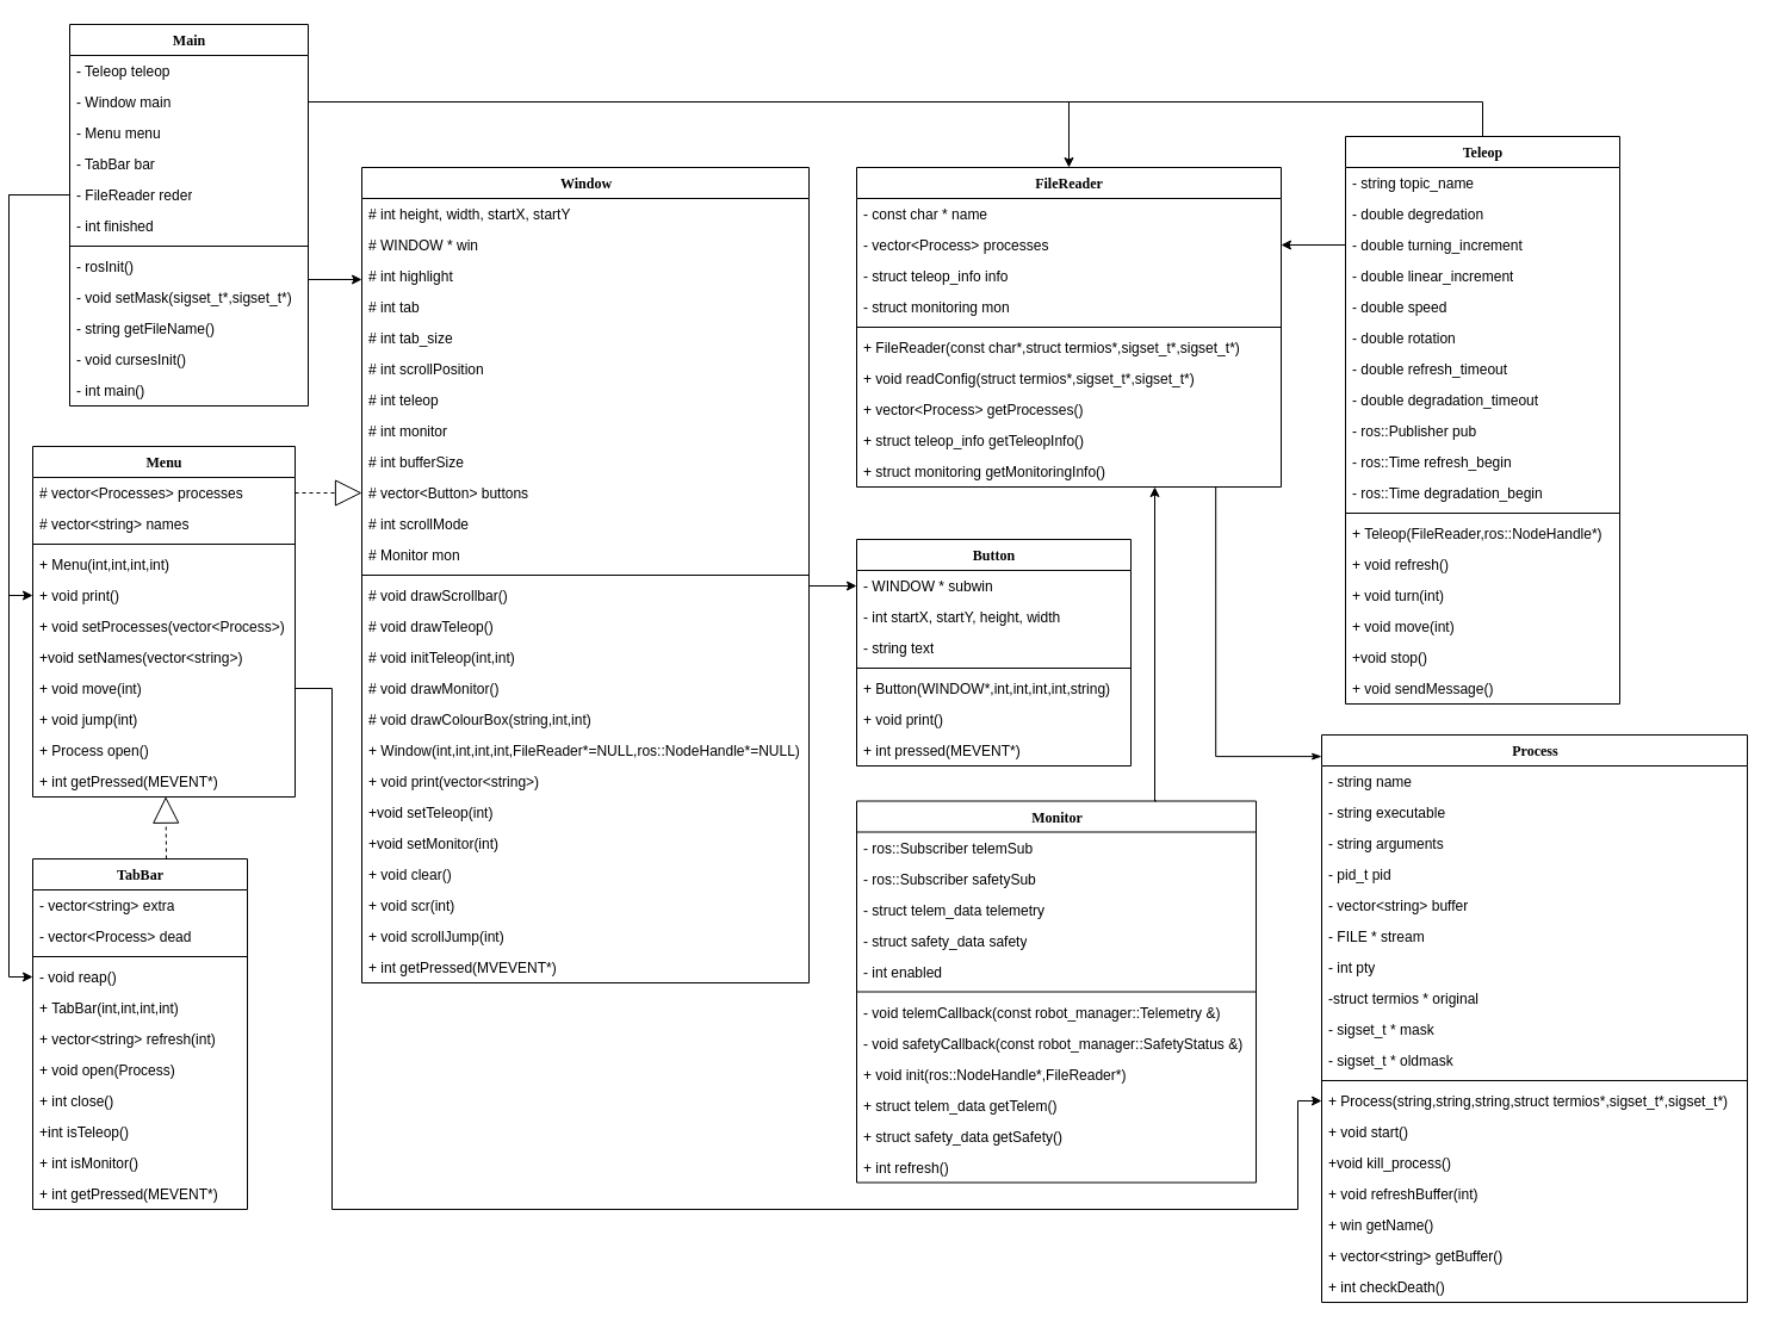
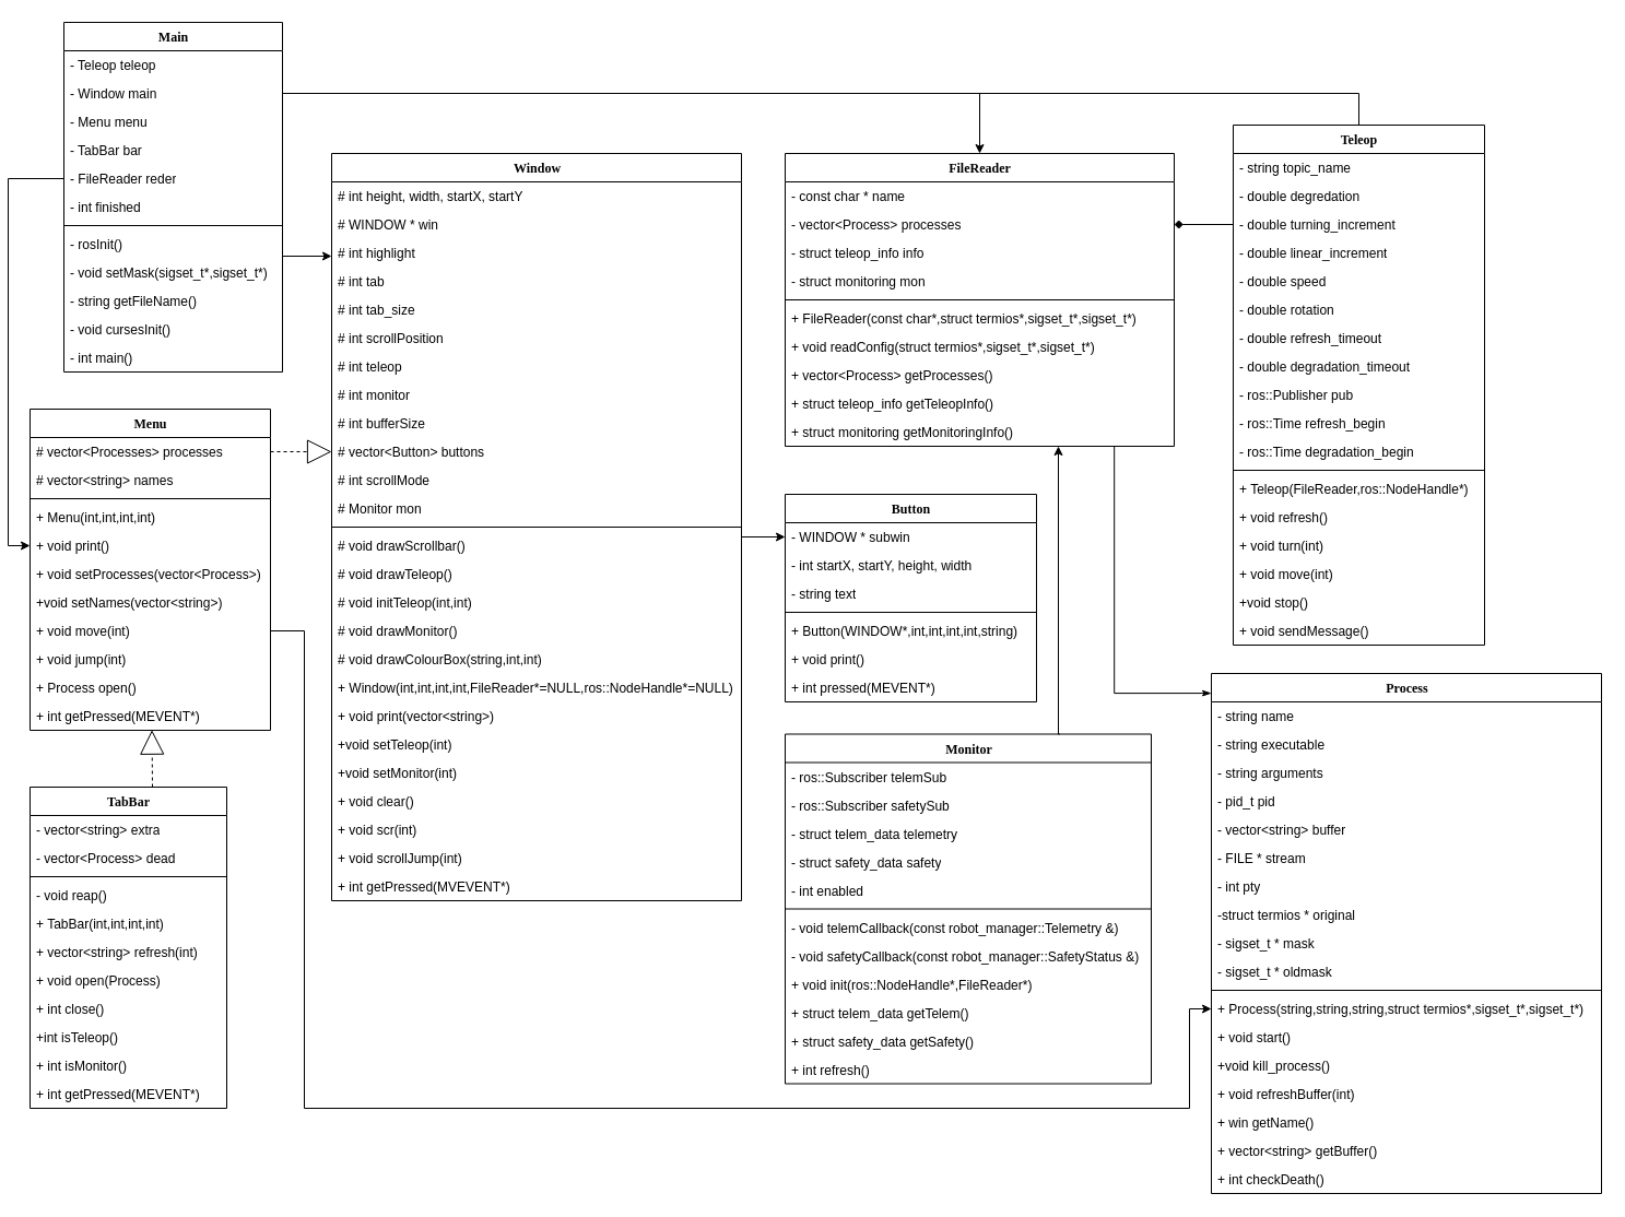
- <mxCell id="145" style="edgeStyle=orthogonalEdgeStyle;rounded=0;orthogonalLoop=1;jettySize=auto;html=1;exitX=0;exitY=0.5;exitDx=0;exitDy=0;entryX=1;entryY=0.5;entryDx=0;entryDy=0;" edge="1" parent="1" source="128" target="56"><mxGeometry relative="1" as="geometry" /></mxCell>
+ <mxCell id="145" style="edgeStyle=orthogonalEdgeStyle;rounded=0;orthogonalLoop=1;jettySize=auto;html=1;exitX=0;exitY=0.5;exitDx=0;exitDy=0;entryX=1;entryY=0.5;entryDx=0;entryDy=0;endArrow=diamond;" edge="1" parent="1" source="128" target="56"><mxGeometry relative="1" as="geometry" /></mxCell>
- <mxCell id="147" style="edgeStyle=orthogonalEdgeStyle;rounded=0;orthogonalLoop=1;jettySize=auto;html=1;exitX=0;exitY=0.5;exitDx=0;exitDy=0;entryX=0;entryY=0.5;entryDx=0;entryDy=0;" edge="1" parent="1" source="19" target="88"><mxGeometry relative="1" as="geometry" /></mxCell>
